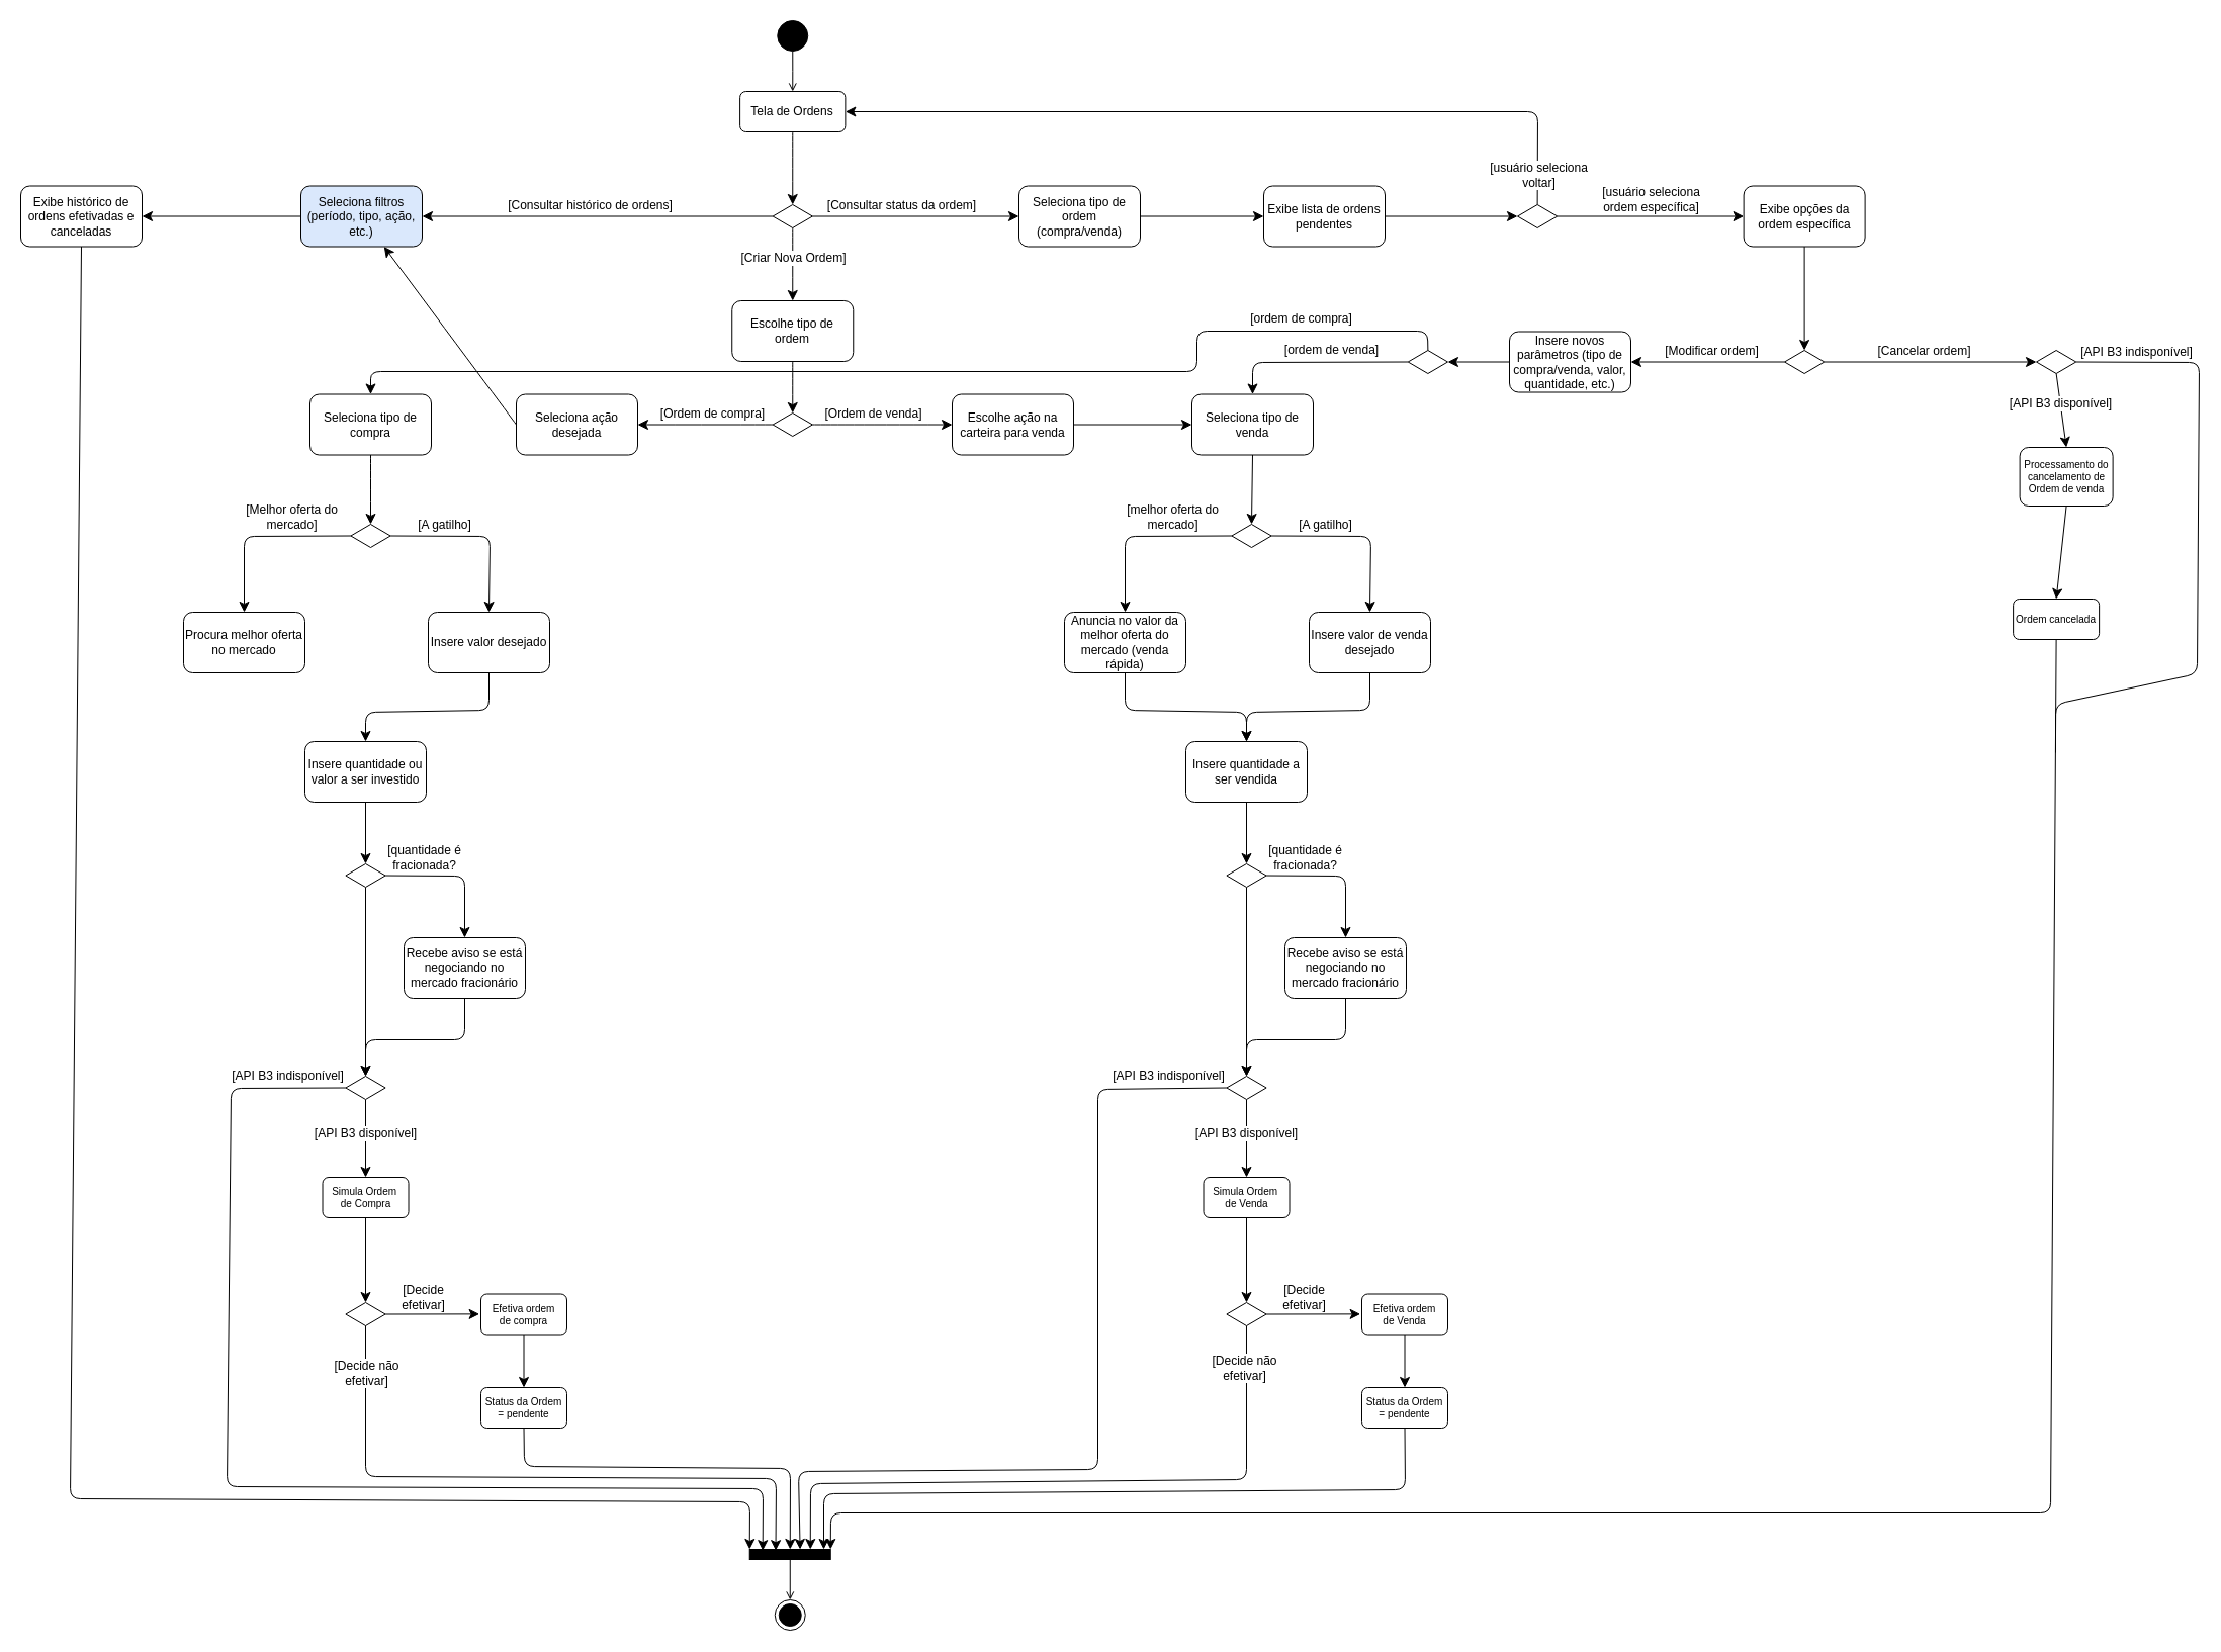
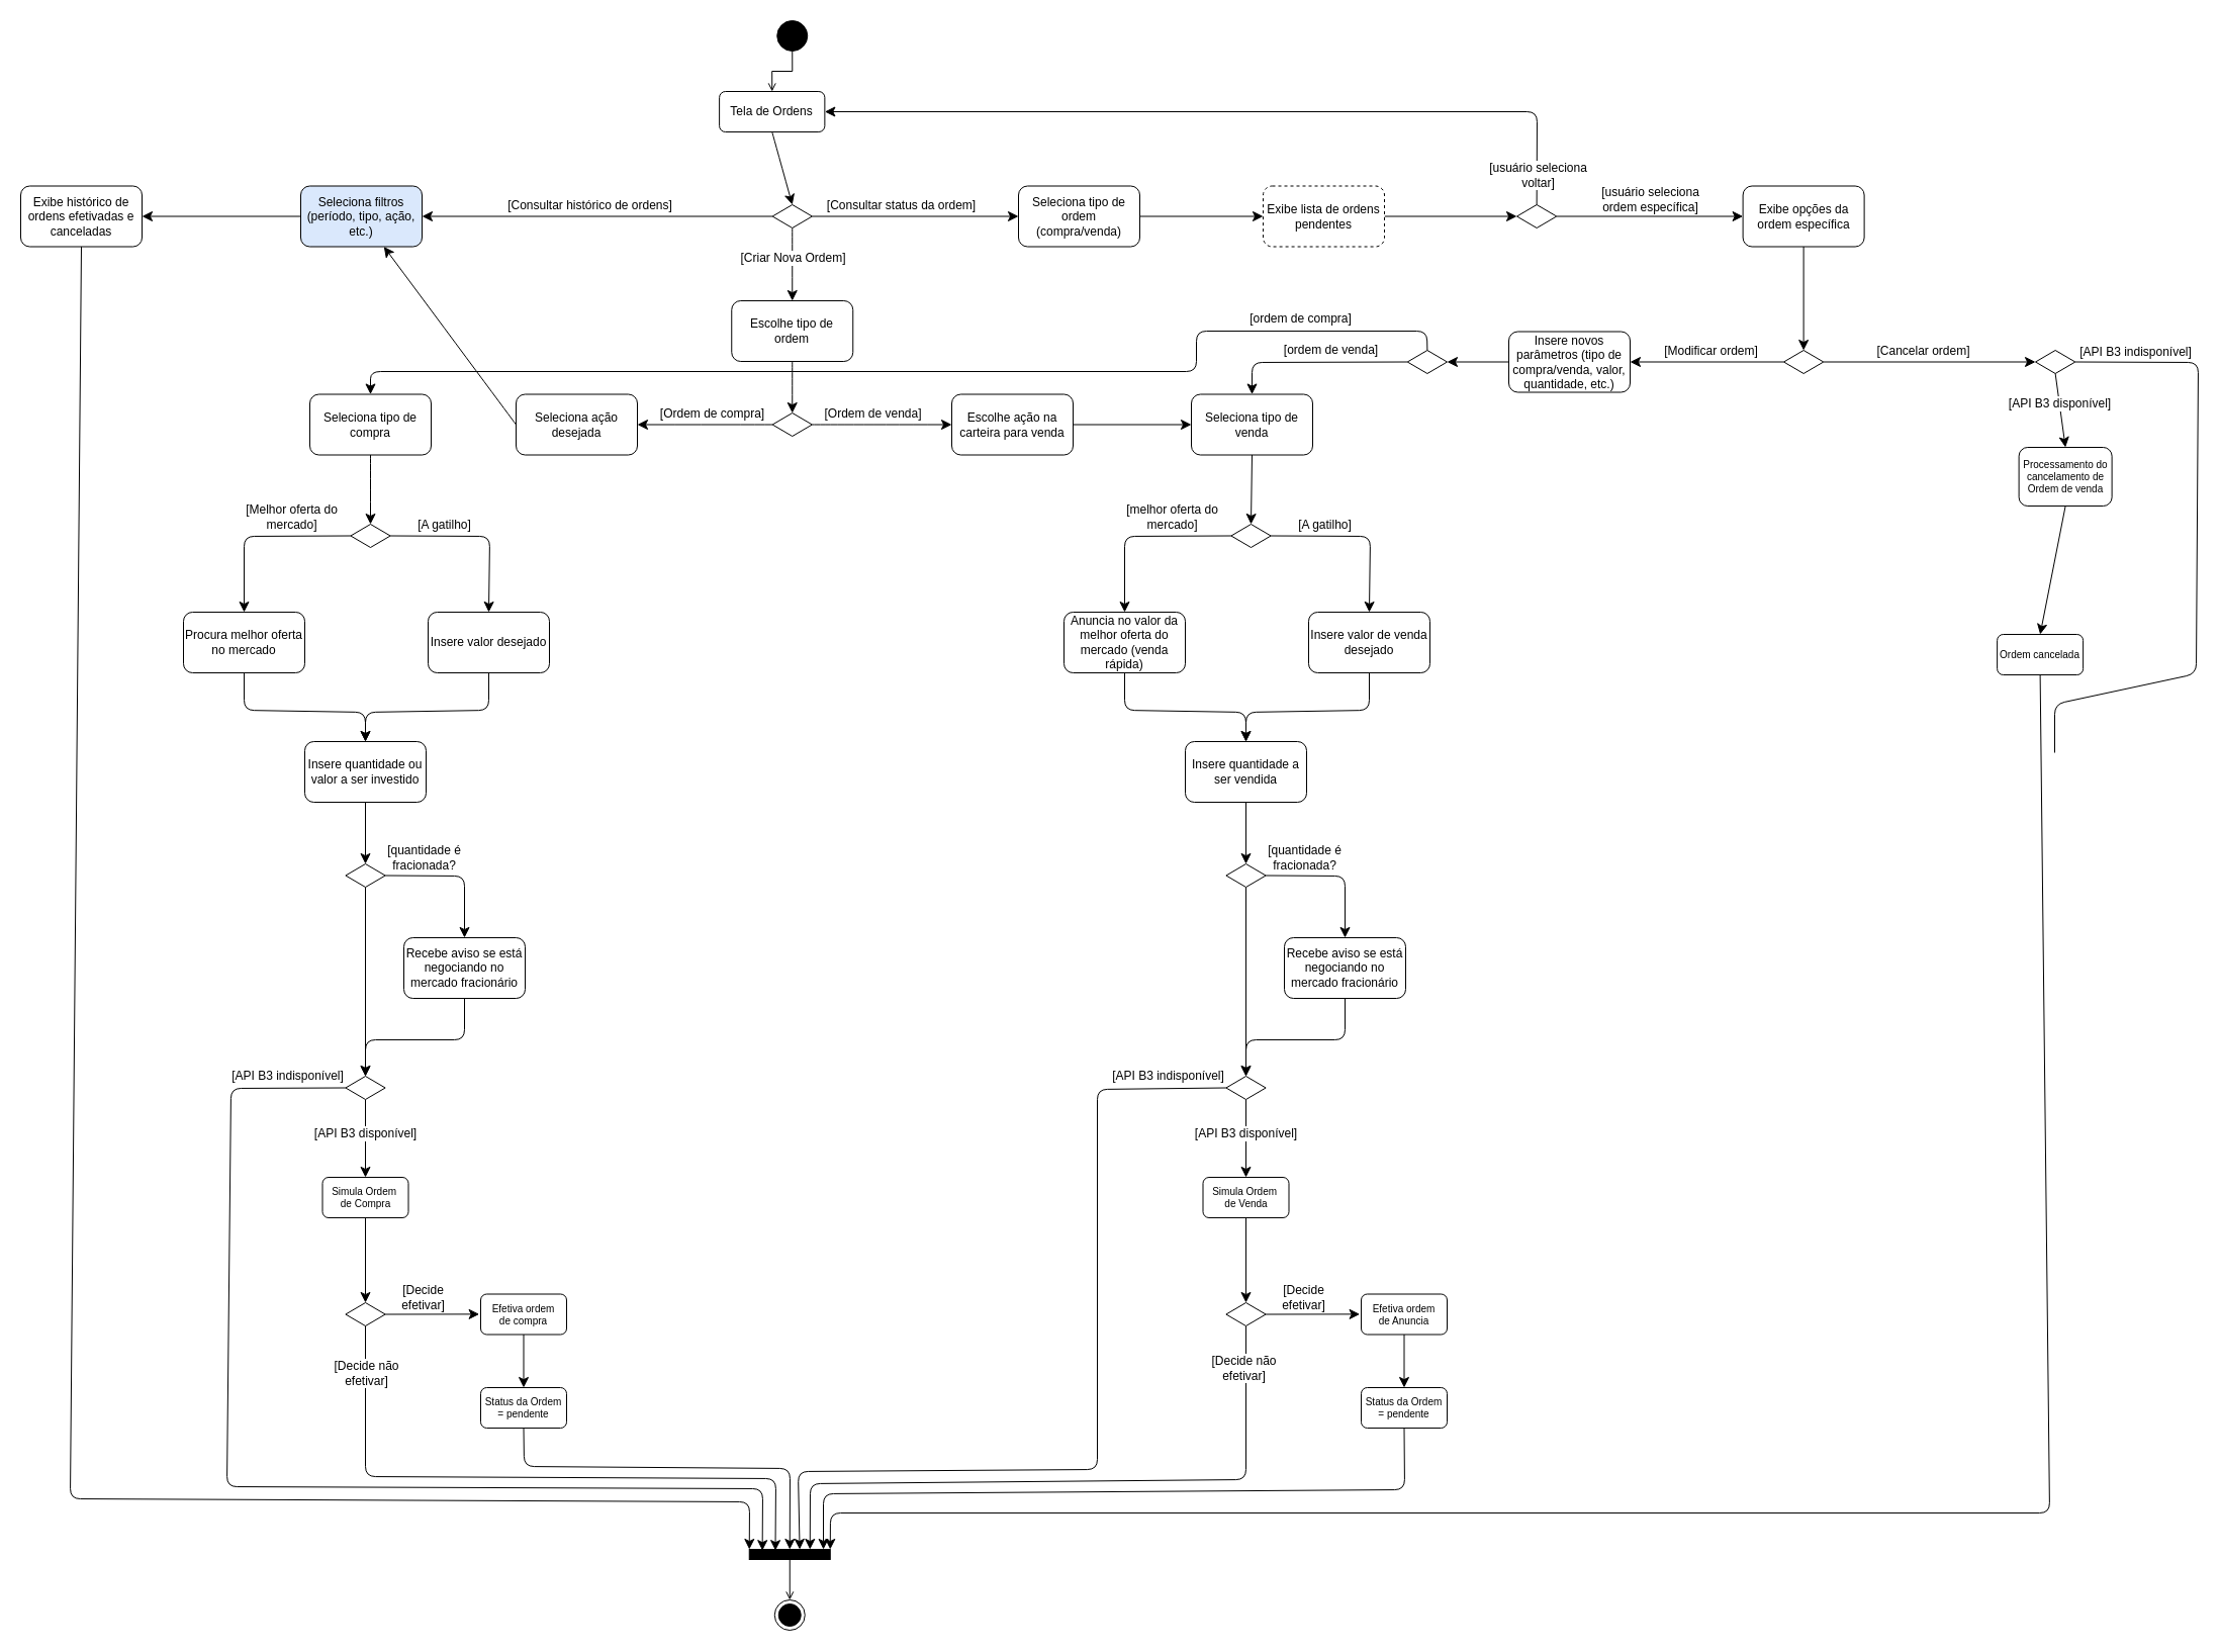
- <mxCell id="5" value="Tela de Ordens" style="rounded=1;whiteSpace=wrap;html=1;" vertex="1" parent="1"><mxGeometry x="731.12" y="90" width="104.25" height="40" as="geometry" /></mxCell>
+ <mxCell id="5" value="Tela de Ordens" style="rounded=1;whiteSpace=wrap;html=1;" vertex="1" parent="1"><mxGeometry x="711.12" y="90" width="104.25" height="40" as="geometry" /></mxCell>
- <mxCell id="98" value="Exibe lista de ordens pendentes" style="rounded=1;whiteSpace=wrap;html=1;" vertex="1" parent="1"><mxGeometry x="1249" y="183.5" width="120" height="60" as="geometry" /></mxCell>
+ <mxCell id="98" value="Exibe lista de ordens pendentes" style="rounded=1;whiteSpace=wrap;html=1;dashed=1;" vertex="1" parent="1"><mxGeometry x="1249" y="183.5" width="120" height="60" as="geometry" /></mxCell>
- <mxCell id="123" value="Ordem cancelada" style="rounded=1;whiteSpace=wrap;html=1;fontSize=10;" vertex="1" parent="1"><mxGeometry x="1990.12" y="592" width="85" height="40" as="geometry" /></mxCell>
+ <mxCell id="123" value="Ordem cancelada" style="rounded=1;whiteSpace=wrap;html=1;fontSize=10;" vertex="1" parent="1"><mxGeometry x="1975.12" y="627" width="85" height="40" as="geometry" /></mxCell>
+ <mxCell id="30" style="edgeStyle=none;curved=0;rounded=1;orthogonalLoop=1;jettySize=auto;html=1;exitX=0.5;exitY=1;exitDx=0;exitDy=0;entryX=0.5;entryY=0;entryDx=0;entryDy=0;fontSize=12;startSize=8;endSize=8;" edge="1" parent="1" source="31" target="36"><mxGeometry relative="1" as="geometry"><Array as="points"><mxPoint x="241" y="702" /><mxPoint x="361" y="704" /></Array></mxGeometry></mxCell>
- <mxCell id="90" value="Efetiva ordem&lt;div&gt;de Venda&lt;/div&gt;" style="rounded=1;whiteSpace=wrap;html=1;fontSize=10;" vertex="1" parent="1"><mxGeometry x="1346" y="1279.5" width="85" height="40" as="geometry" /></mxCell>
+ <mxCell id="90" value="Efetiva ordem&lt;div&gt;de Anuncia&lt;/div&gt;" style="rounded=1;whiteSpace=wrap;html=1;fontSize=10;" vertex="1" parent="1"><mxGeometry x="1346" y="1279.5" width="85" height="40" as="geometry" /></mxCell>
